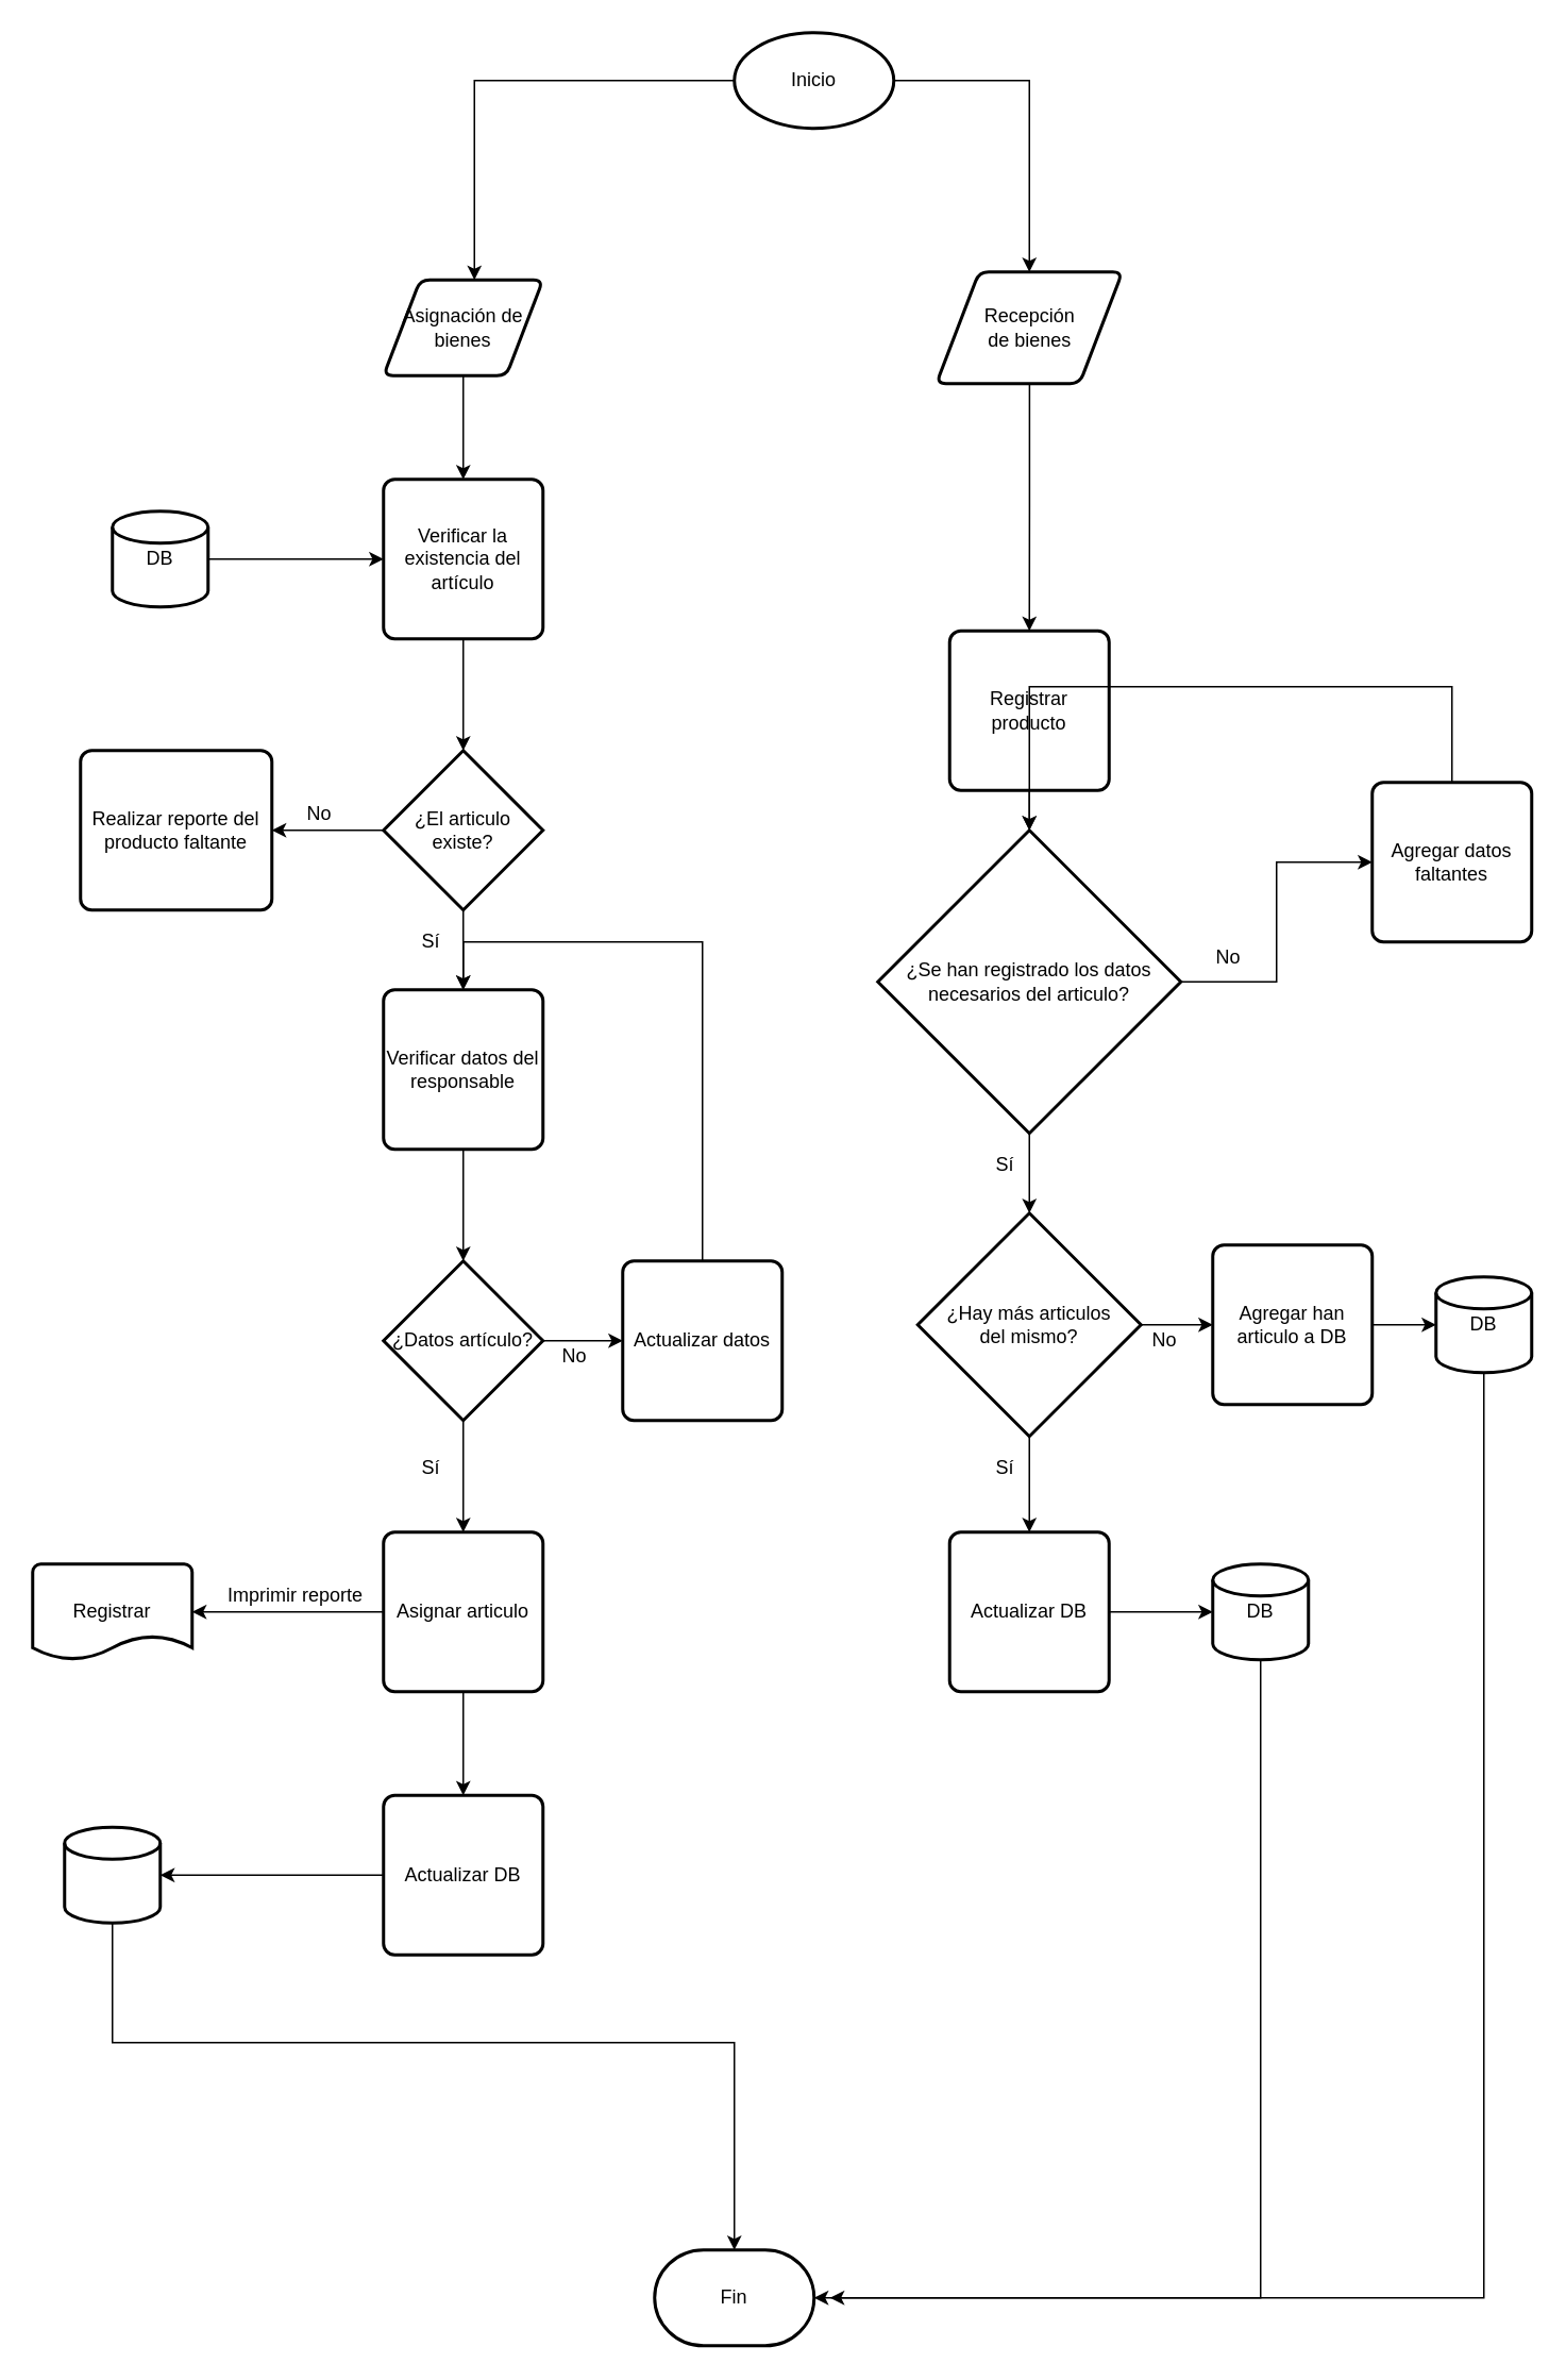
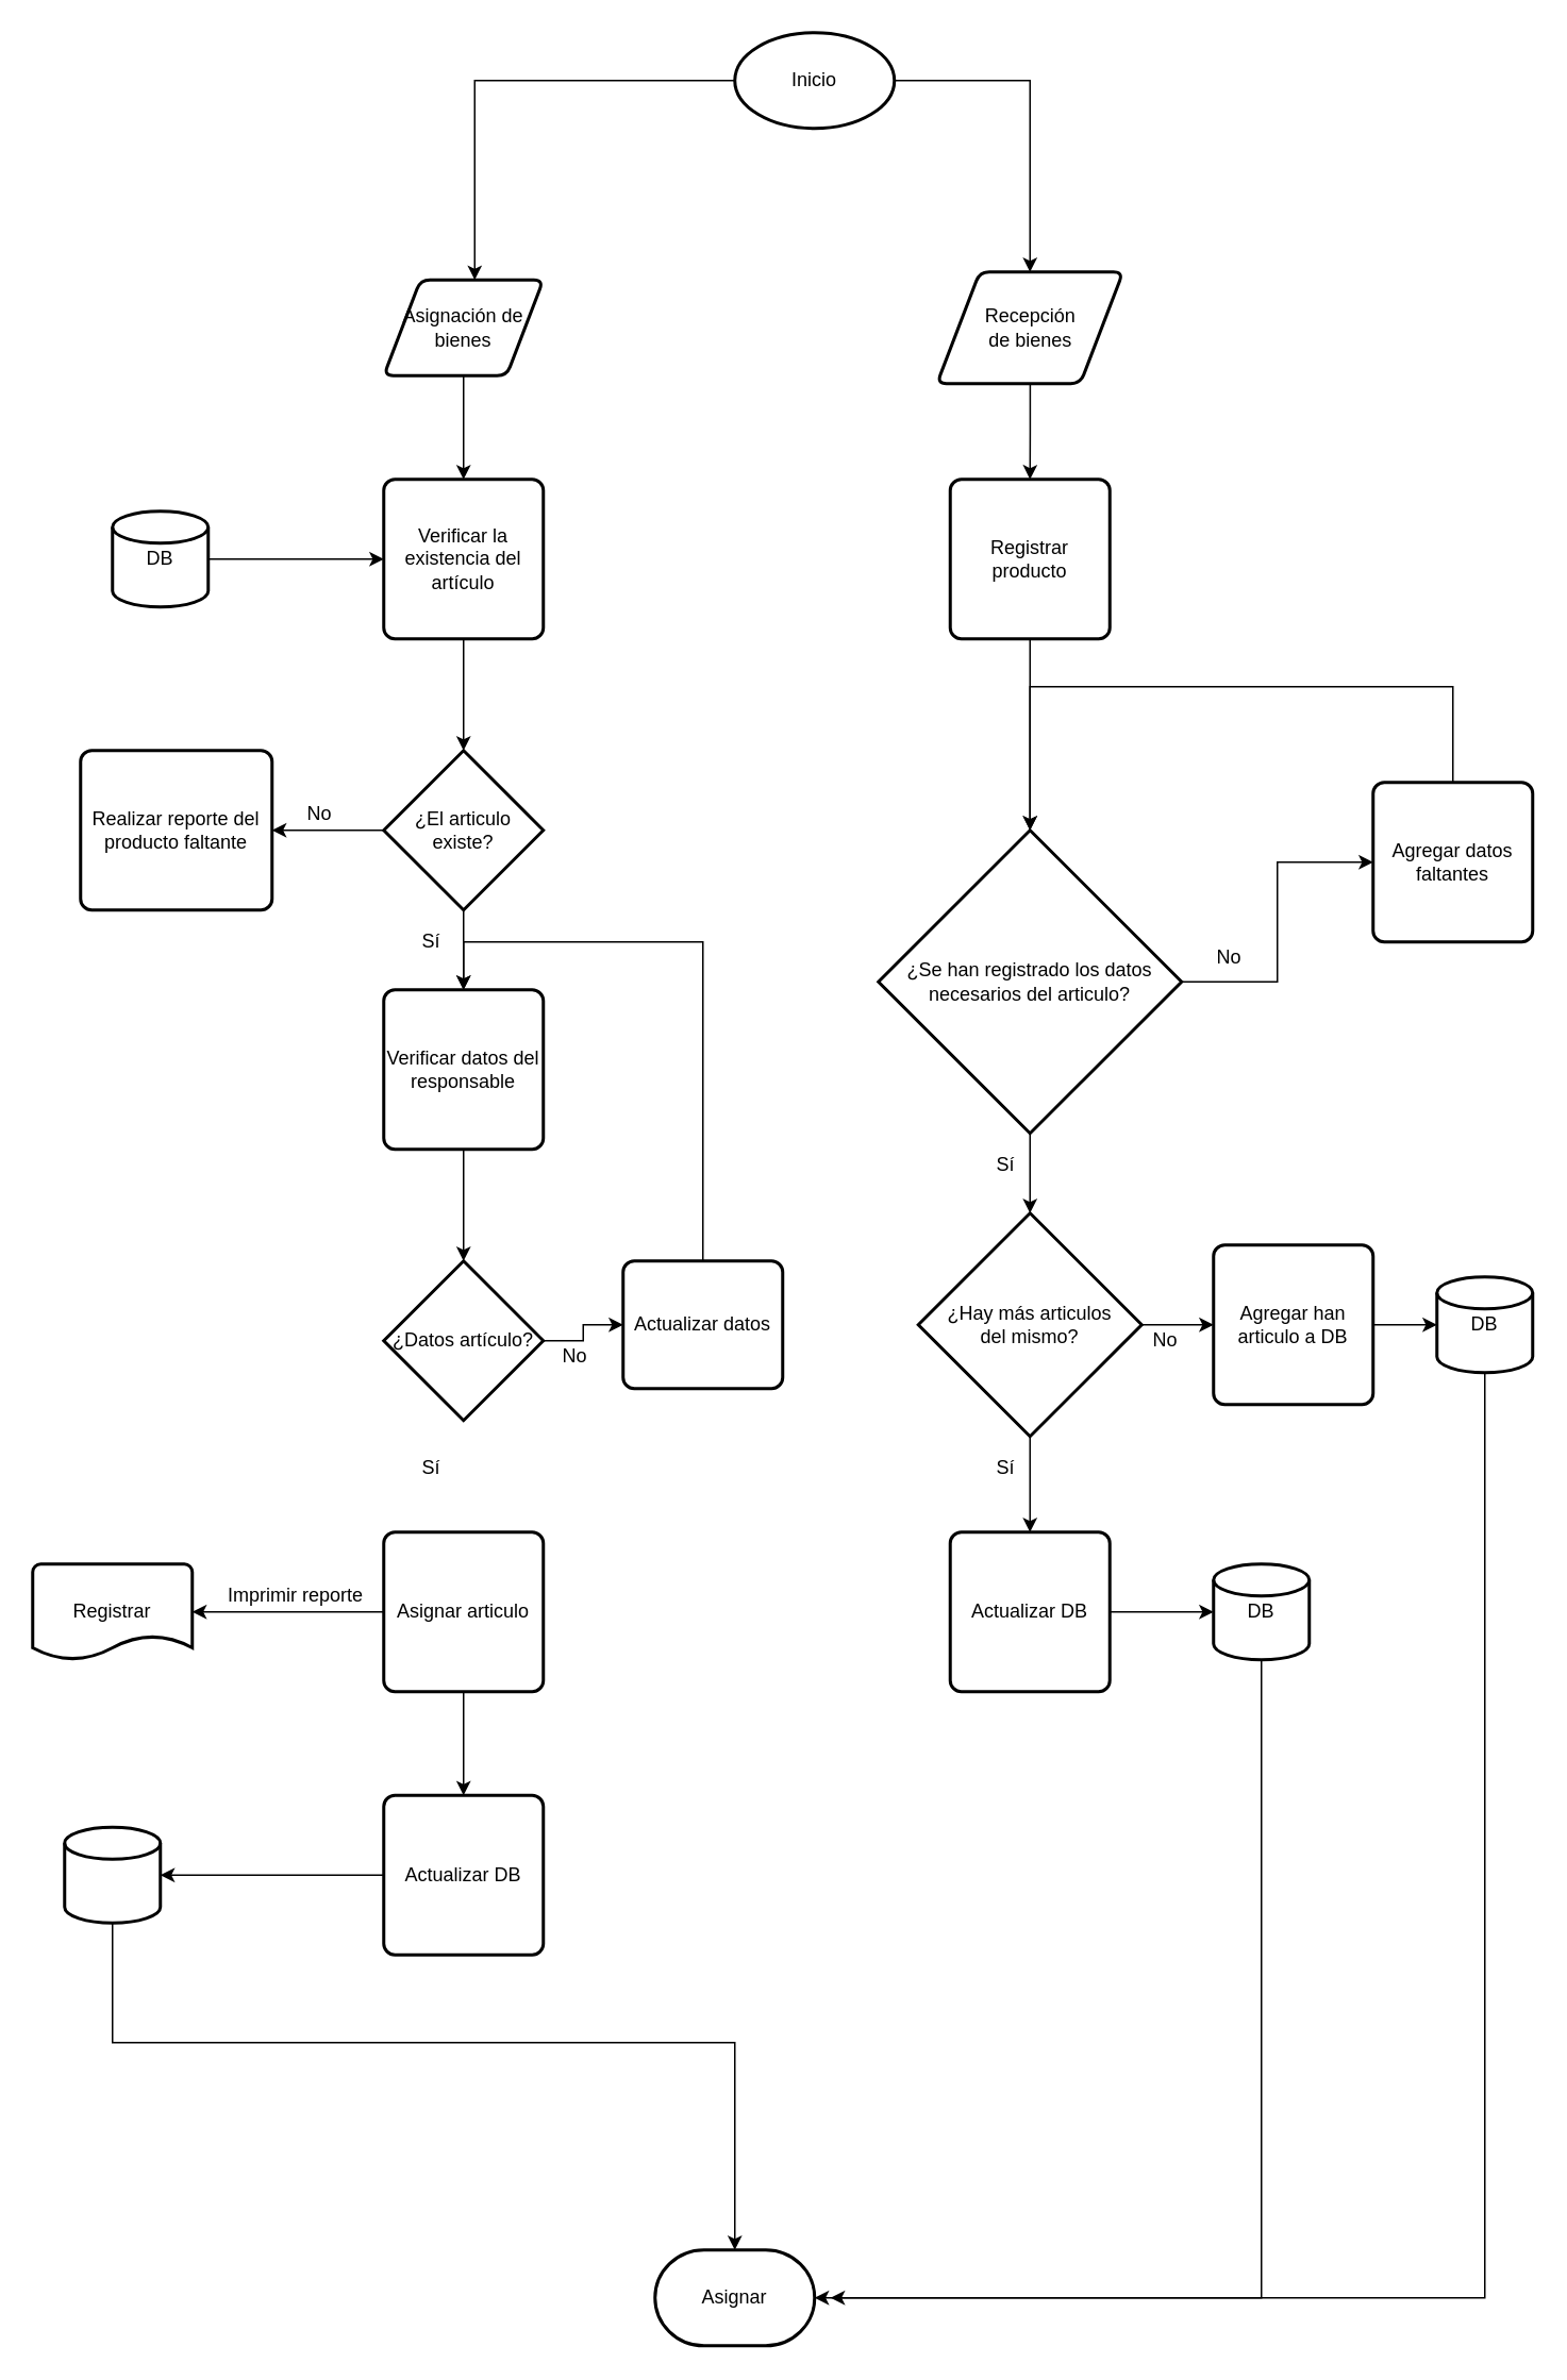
- <mxCell id="5" value="Registrar producto" style="rounded=1;whiteSpace=wrap;html=1;absoluteArcSize=1;arcSize=14;strokeWidth=2;" vertex="1" parent="1"><mxGeometry x="595" y="395" width="100" height="100" as="geometry" /></mxCell>
+ <mxCell id="5" value="Registrar producto" style="rounded=1;whiteSpace=wrap;html=1;absoluteArcSize=1;arcSize=14;strokeWidth=2;" vertex="1" parent="1"><mxGeometry x="595" y="300" width="100" height="100" as="geometry" /></mxCell>
- <mxCell id="54" value="Actualizar datos" style="rounded=1;whiteSpace=wrap;html=1;absoluteArcSize=1;arcSize=14;strokeWidth=2;" vertex="1" parent="1"><mxGeometry x="390" y="790" width="100" height="100" as="geometry" /></mxCell>
+ <mxCell id="54" value="Actualizar datos" style="rounded=1;whiteSpace=wrap;html=1;absoluteArcSize=1;arcSize=14;strokeWidth=2;" vertex="1" parent="1"><mxGeometry x="390" y="790" width="100" height="80" as="geometry" /></mxCell>
- <mxCell id="42" style="edgeStyle=orthogonalEdgeStyle;rounded=0;orthogonalLoop=1;jettySize=auto;html=1;entryX=0.5;entryY=0;entryDx=0;entryDy=0;" edge="1" parent="1" source="44" target="47"><mxGeometry relative="1" as="geometry" /></mxCell>
- <mxCell id="29" value="Fin" style="strokeWidth=2;html=1;shape=mxgraph.flowchart.terminator;whiteSpace=wrap;" vertex="1" parent="1"><mxGeometry x="410" y="1410" width="100" height="60" as="geometry" /></mxCell>
+ <mxCell id="29" value="Asignar" style="strokeWidth=2;html=1;shape=mxgraph.flowchart.terminator;whiteSpace=wrap;" vertex="1" parent="1"><mxGeometry x="410" y="1410" width="100" height="60" as="geometry" /></mxCell>
